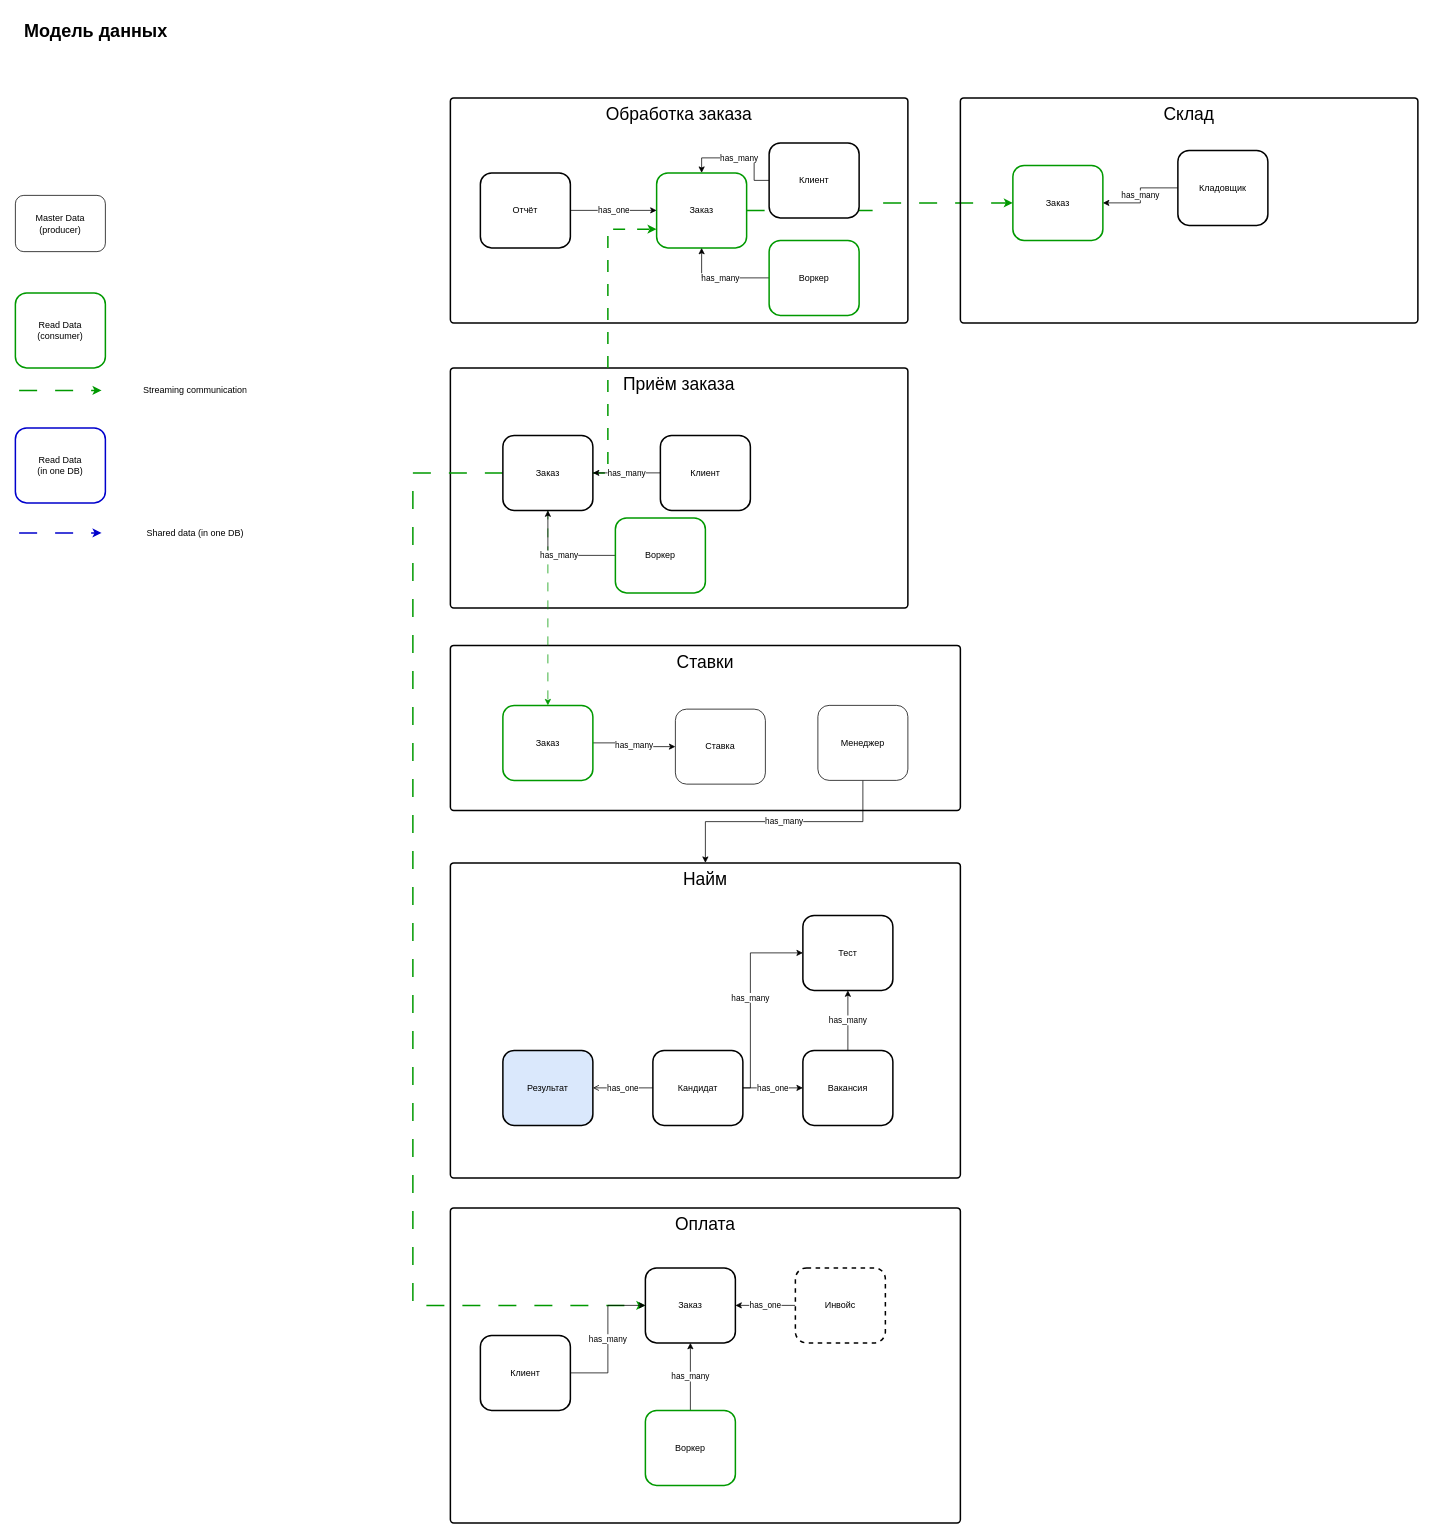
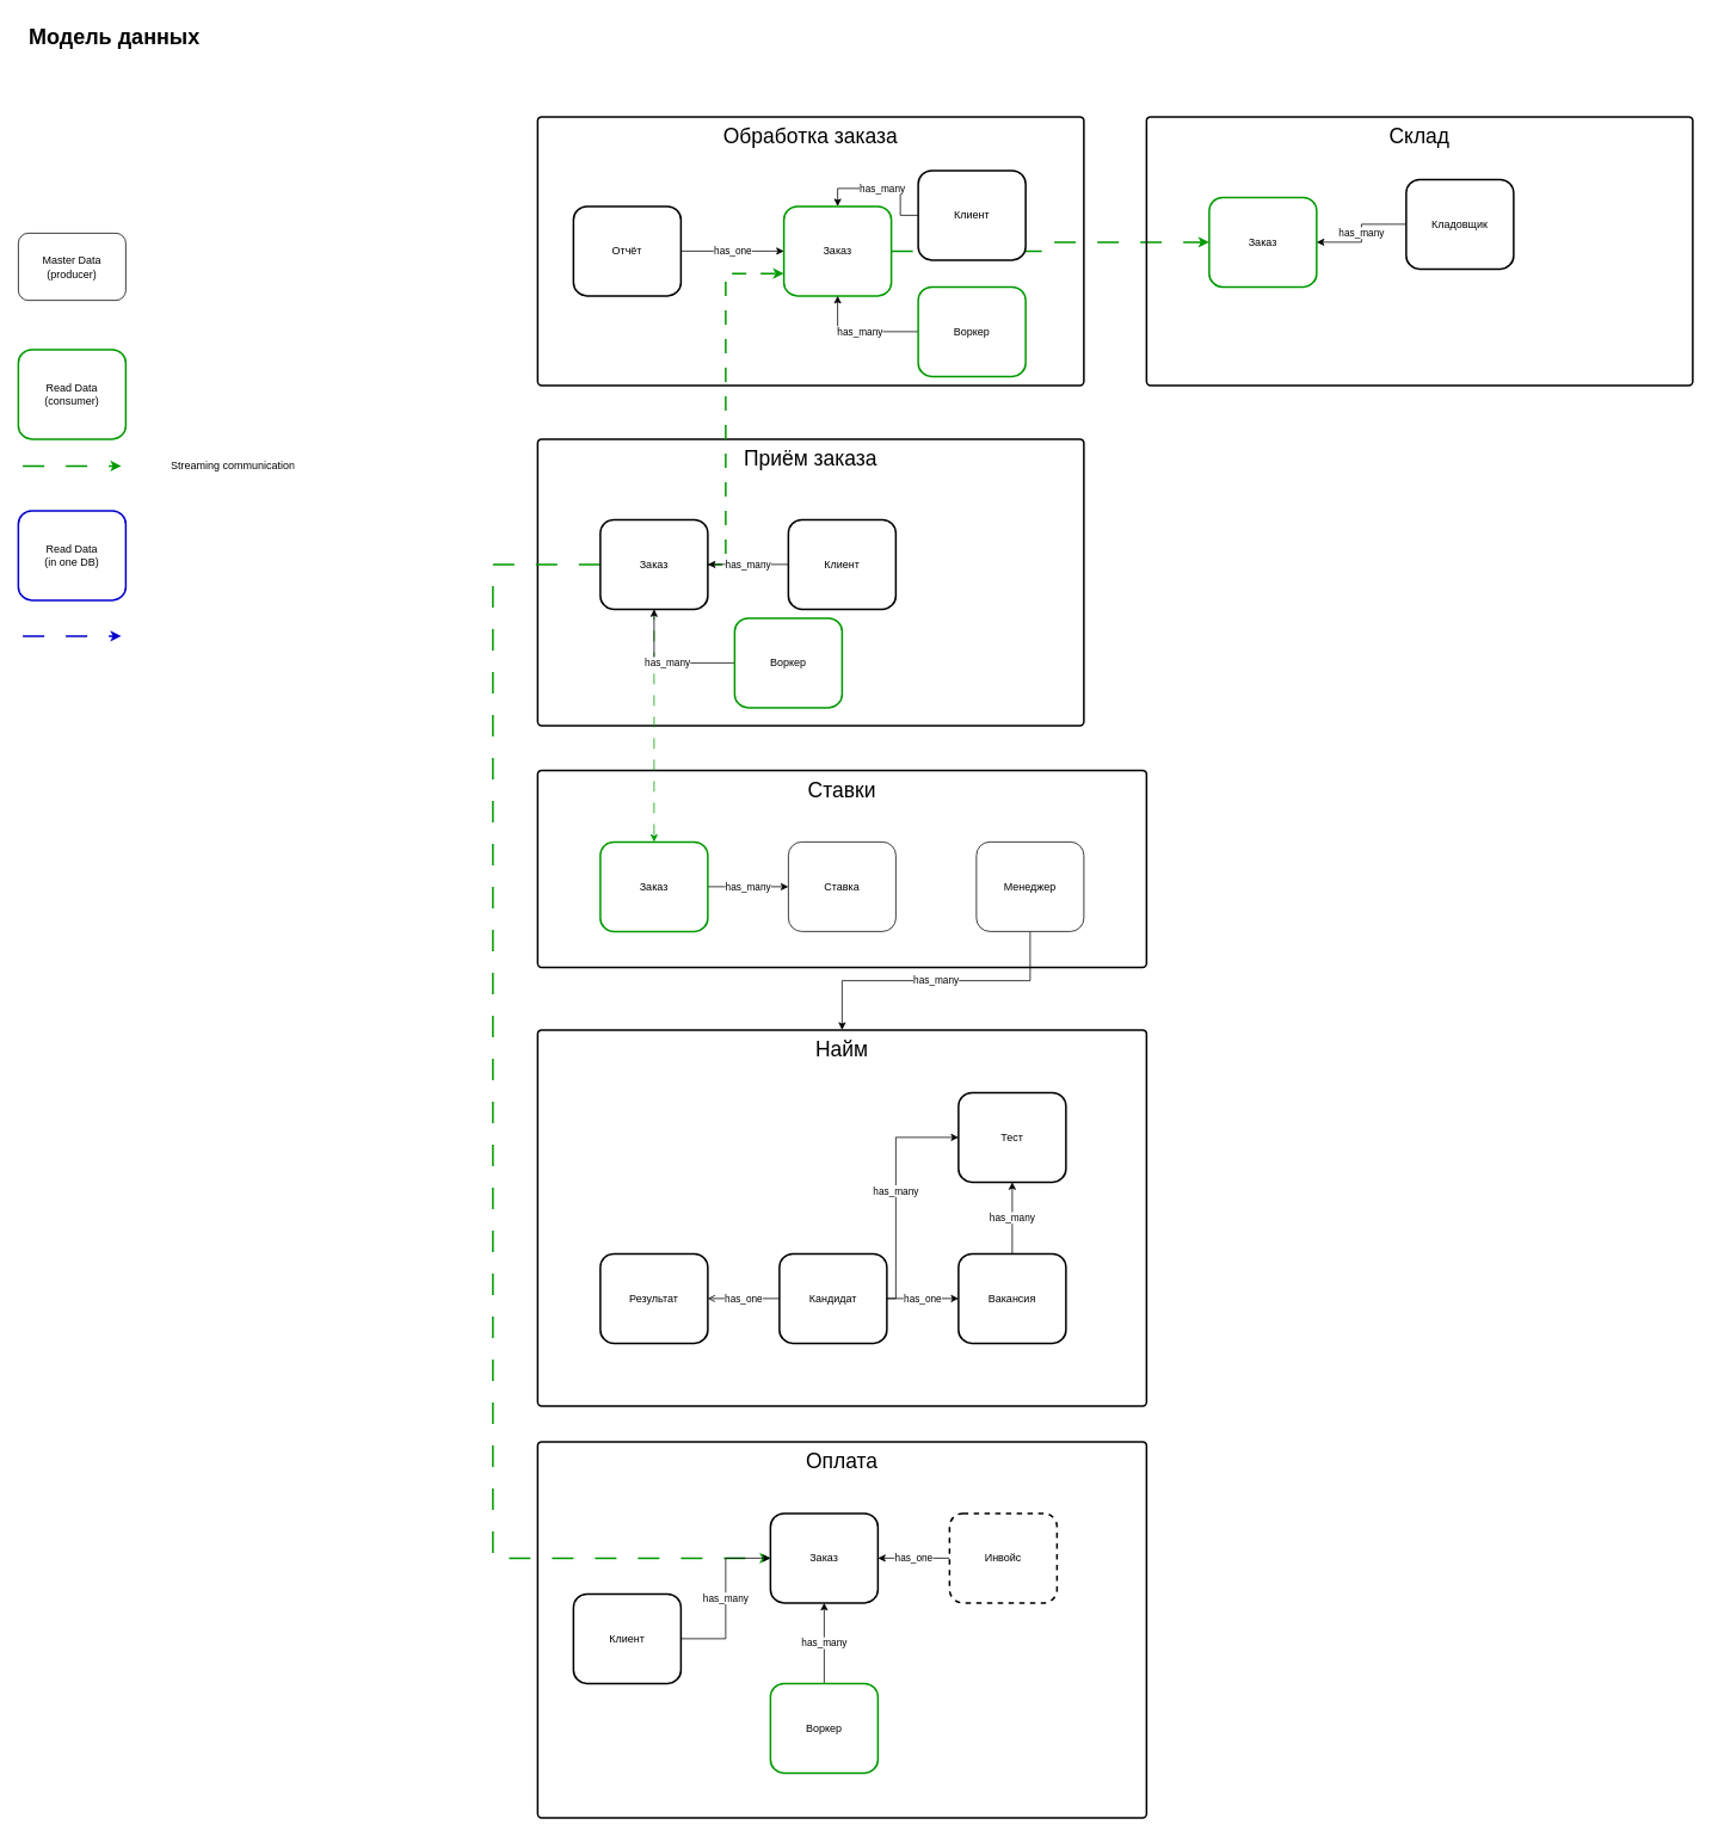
- <mxCell id="11" value="Shared data (in one DB)" style="text;html=1;strokeColor=none;fillColor=none;align=center;verticalAlign=middle;whiteSpace=wrap;overflow=hidden;" parent="1" vertex="1"><mxGeometry x="180" y="700" width="160" height="20" as="geometry" /></mxCell>
- <mxCell id="14" value="Ставка" style="rounded=1;whiteSpace=wrap;html=1;" vertex="1" parent="1"><mxGeometry x="900" y="945" width="120" height="100" as="geometry" /></mxCell>
+ <mxCell id="14" value="Ставка" style="rounded=1;whiteSpace=wrap;html=1;" vertex="1" parent="1"><mxGeometry x="880" y="940" width="120" height="100" as="geometry" /></mxCell>
- <mxCell id="42" value="Результат" style="rounded=1;whiteSpace=wrap;html=1;strokeWidth=2;strokeColor=#000000;fillColor=#dae8fc;" vertex="1" parent="1"><mxGeometry x="670" y="1400" width="120" height="100" as="geometry" /></mxCell>
+ <mxCell id="42" value="Результат" style="rounded=1;whiteSpace=wrap;html=1;strokeWidth=2;strokeColor=#000000;" vertex="1" parent="1"><mxGeometry x="670" y="1400" width="120" height="100" as="geometry" /></mxCell>
